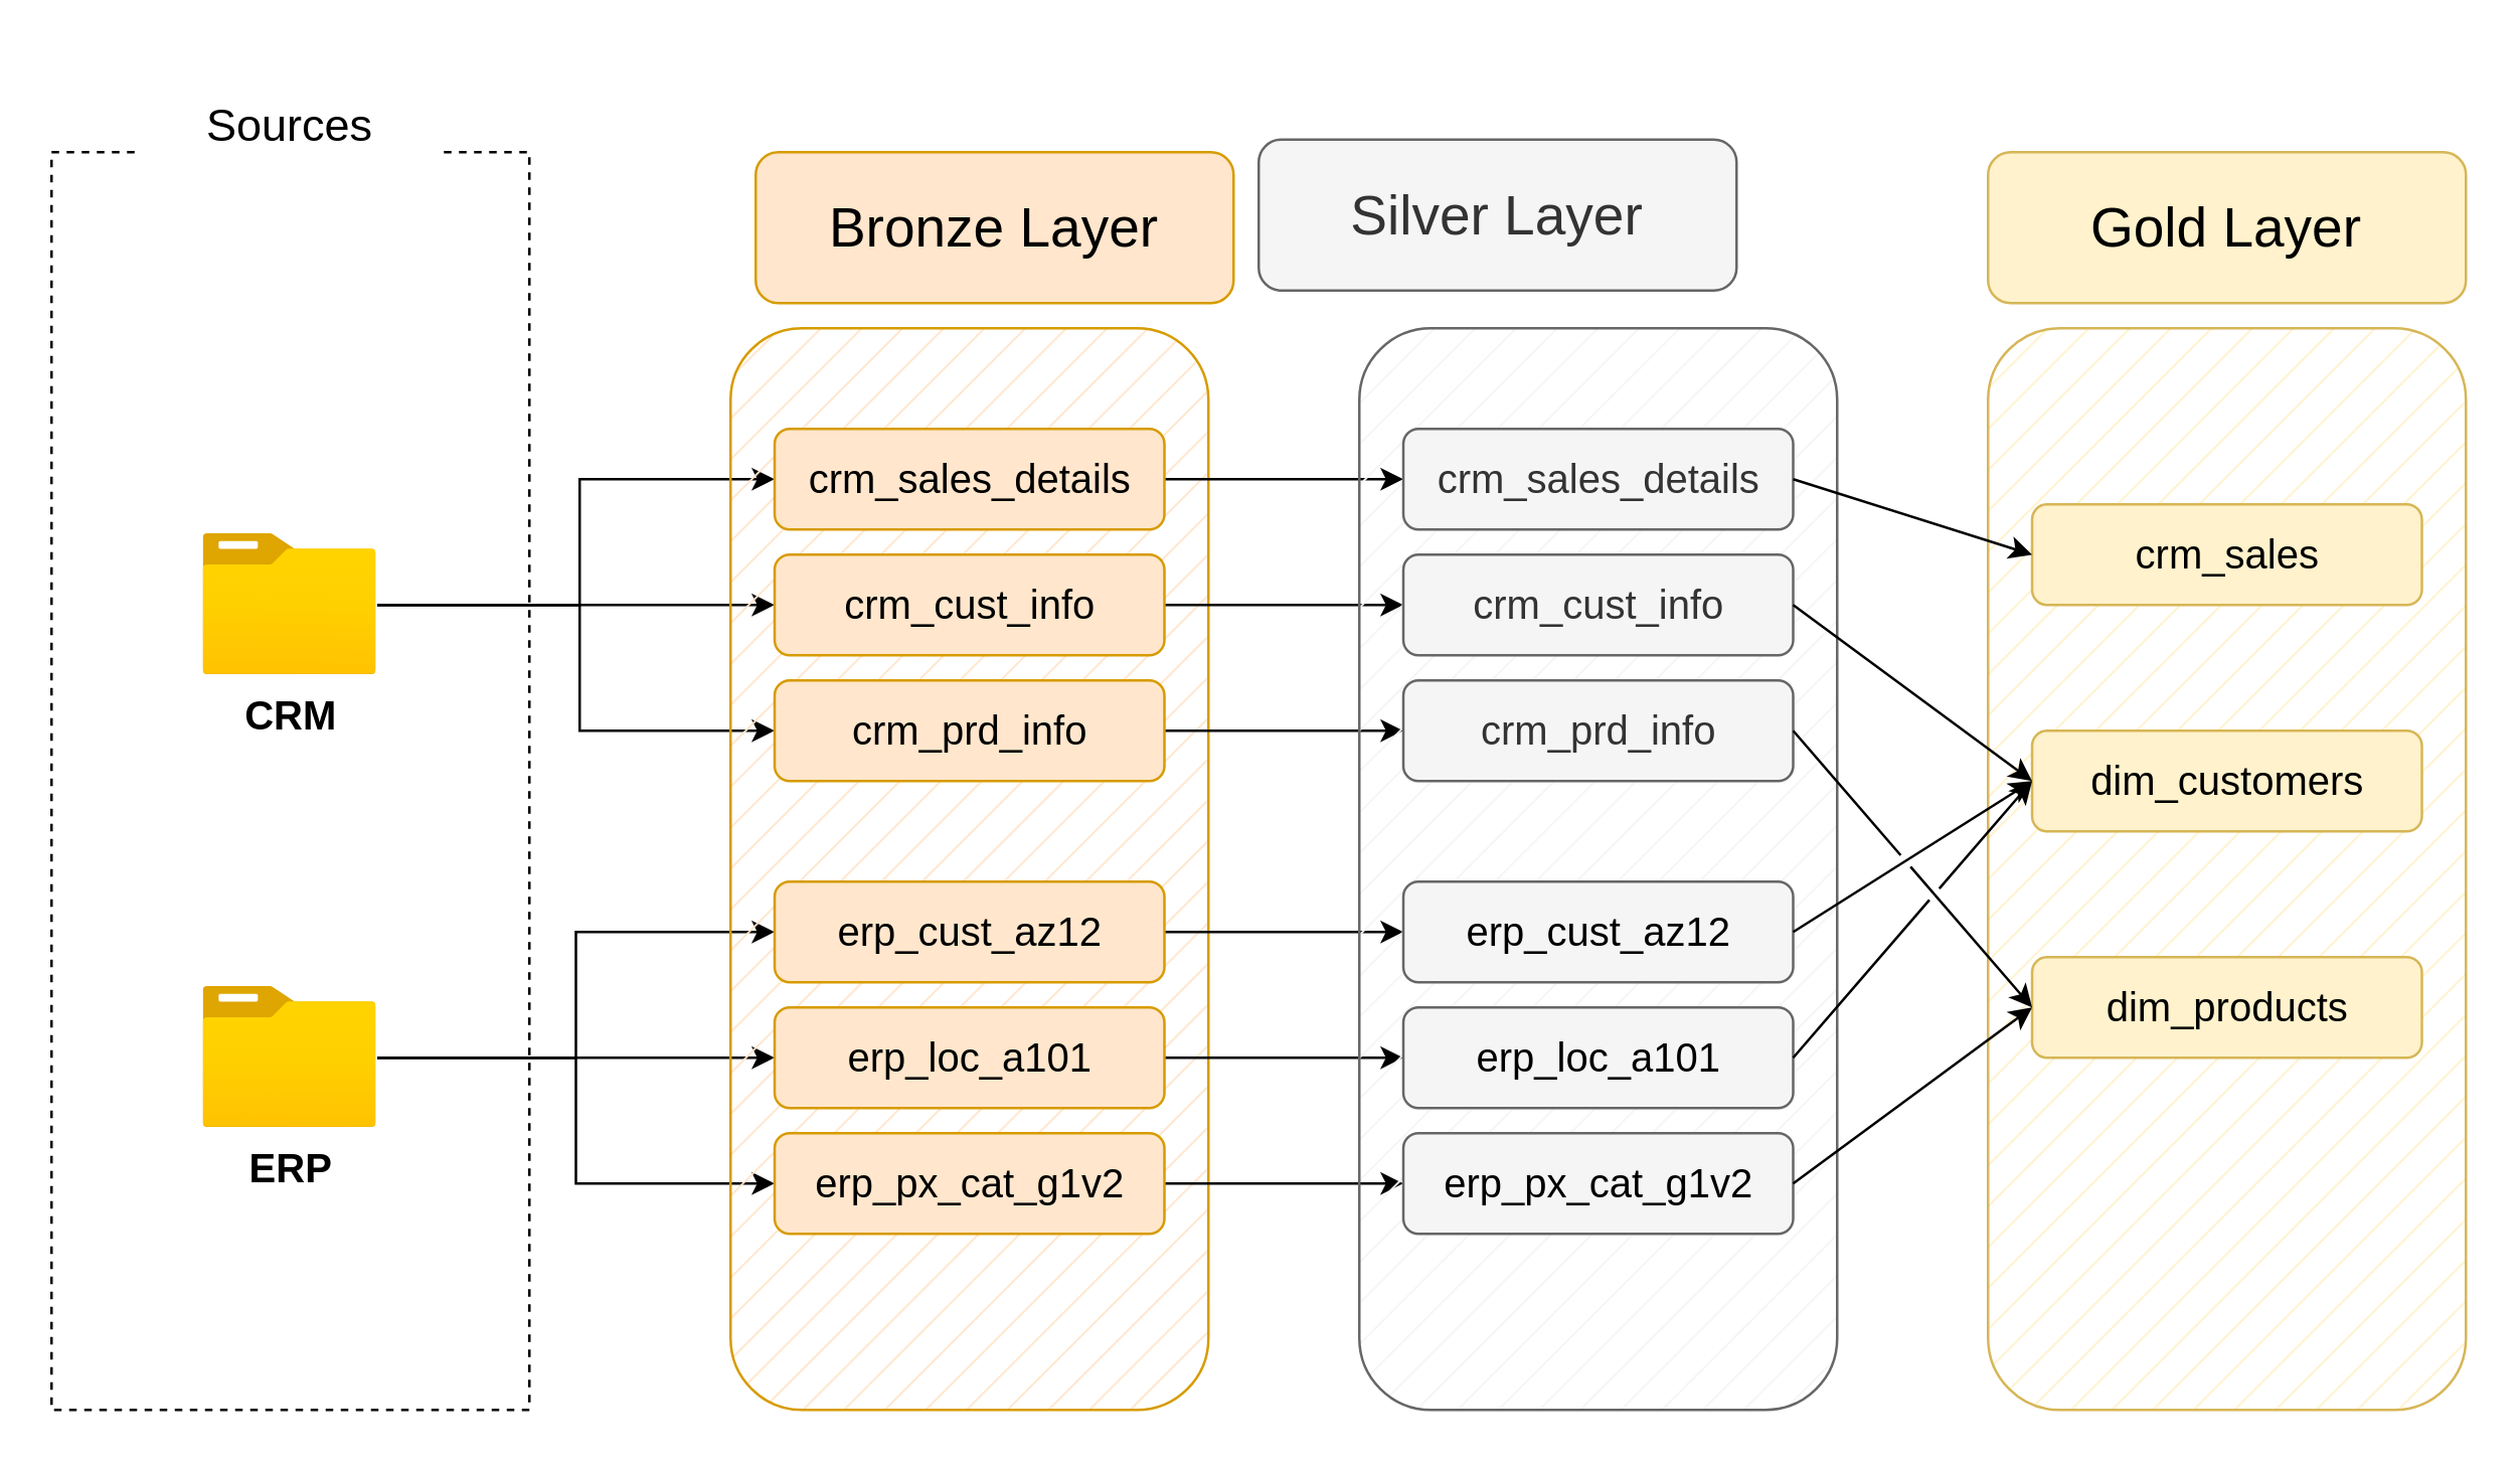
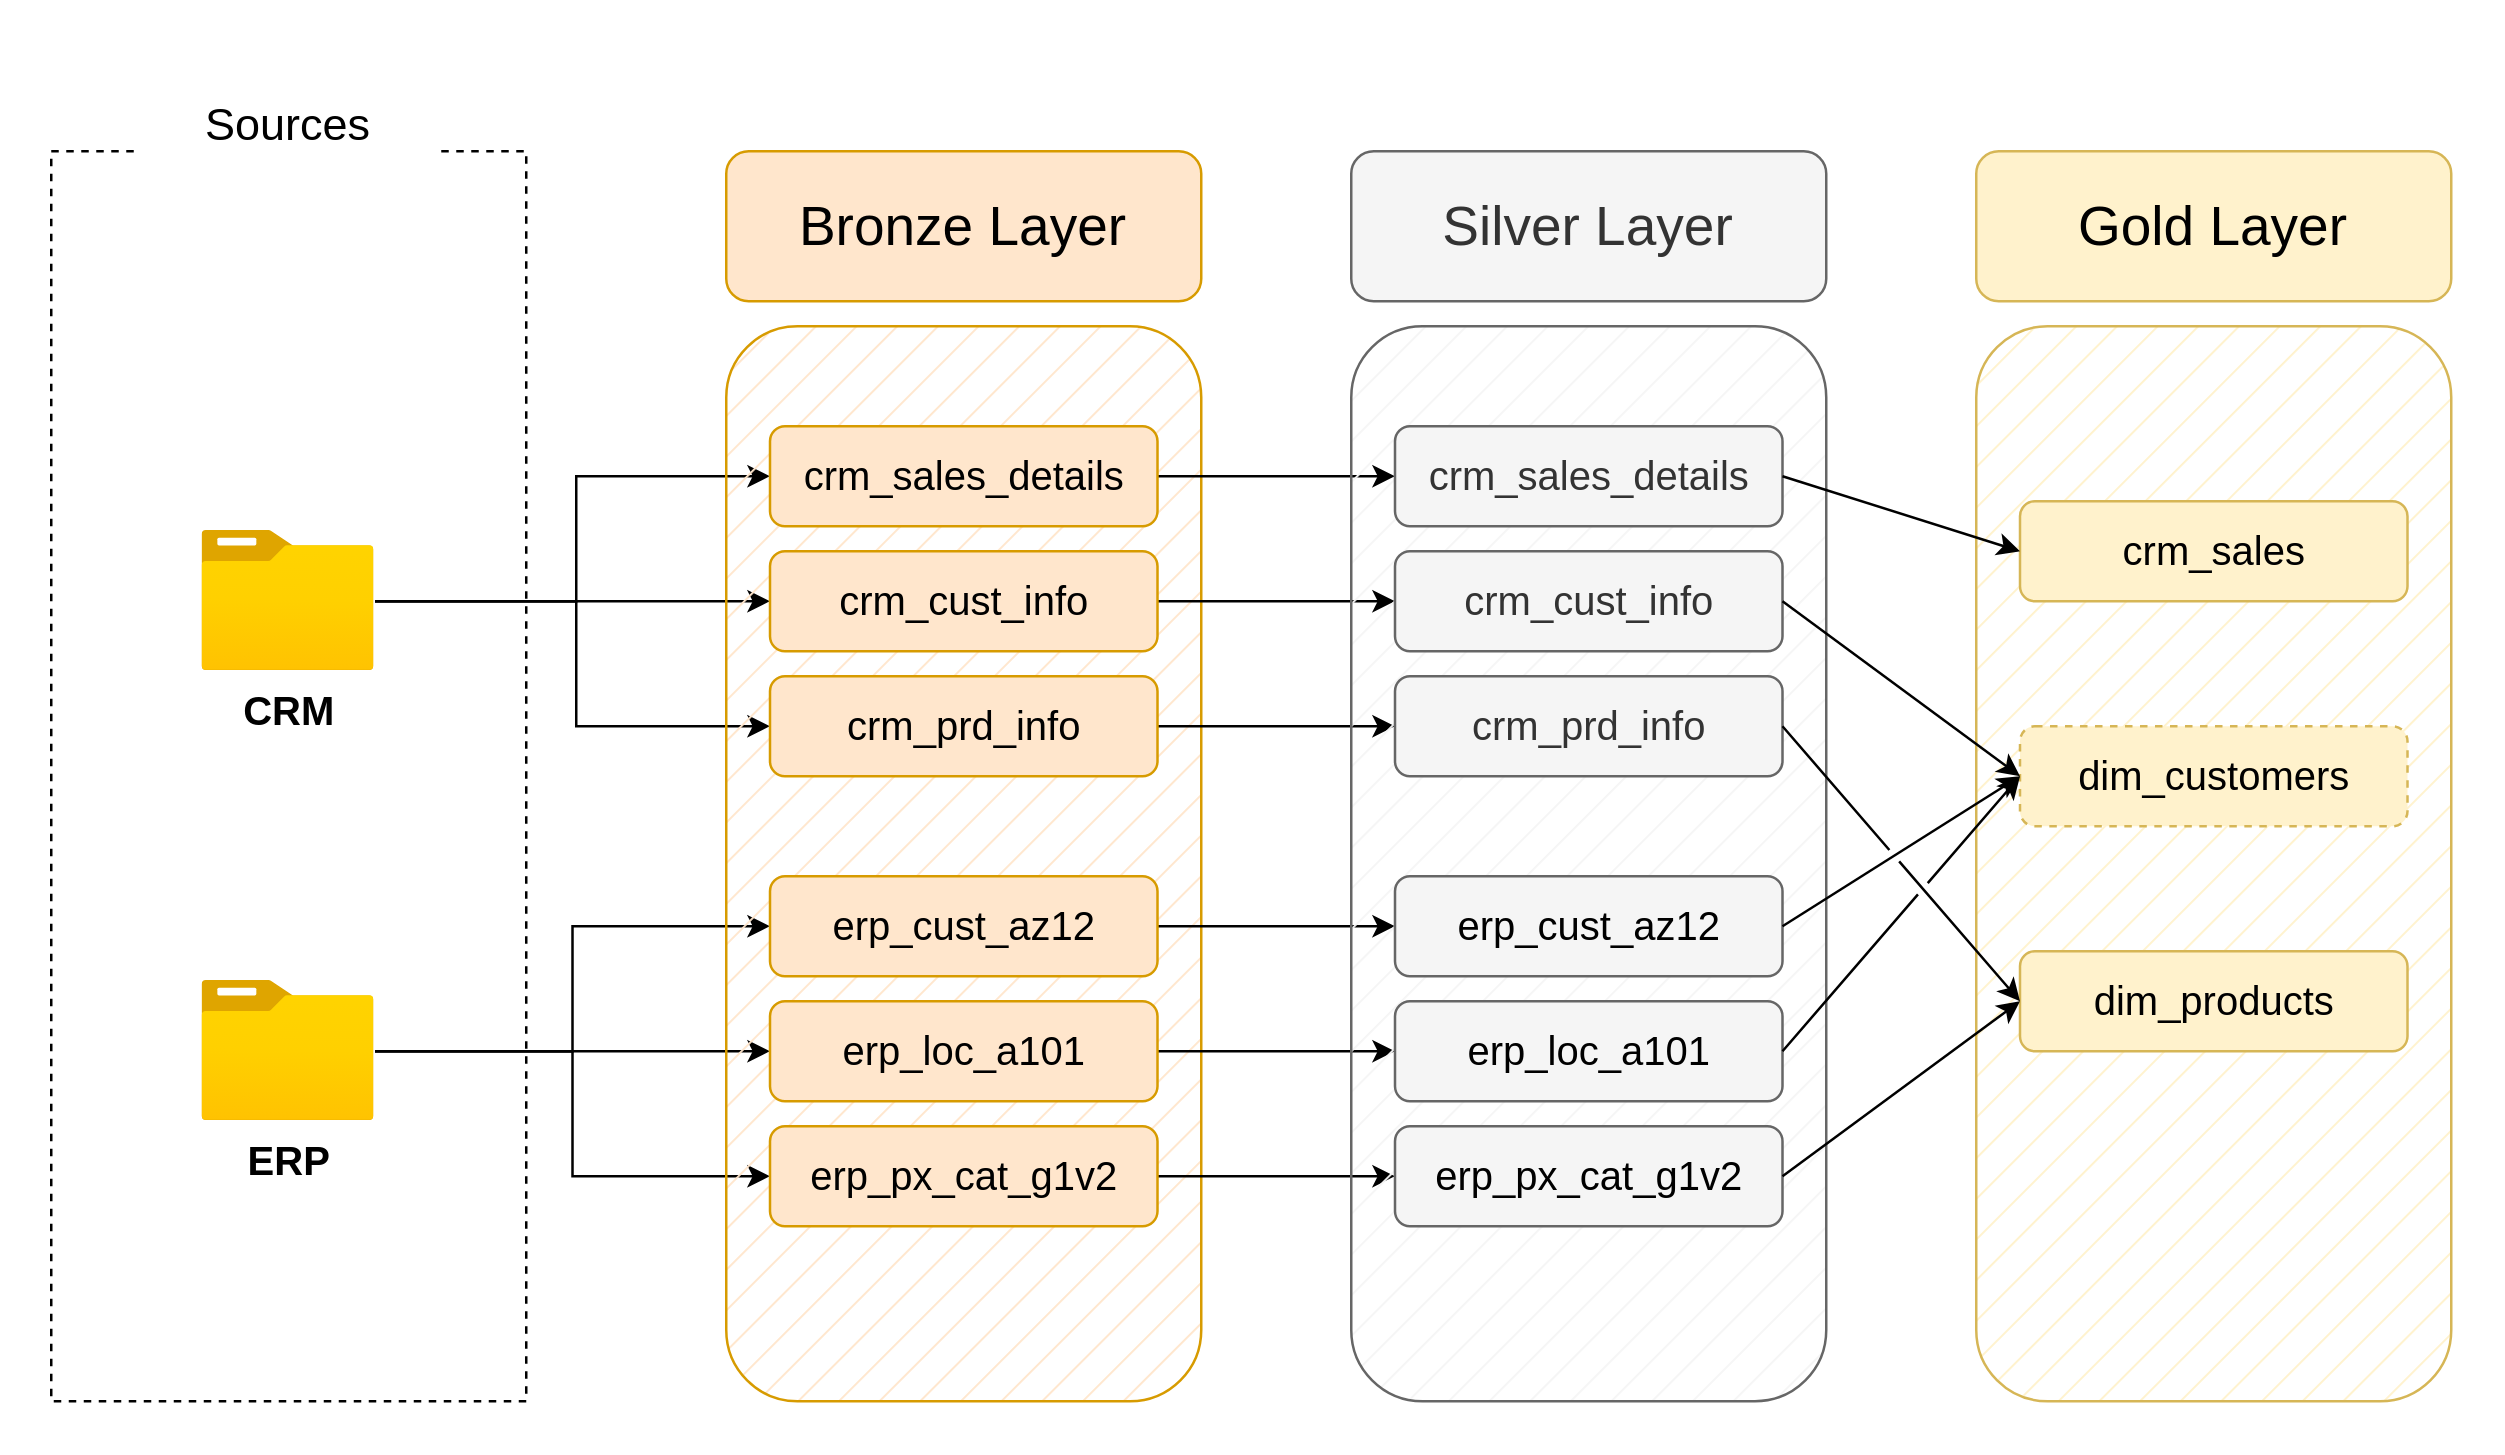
- <mxCell id="27" value="&lt;font style=&quot;font-size: 22px;&quot;&gt;Silver Layer&lt;/font&gt;" style="rounded=1;whiteSpace=wrap;html=1;fillColor=#f5f5f5;strokeColor=#666666;fontSize=24;fontColor=#333333;" parent="1" vertex="1"><mxGeometry x="500" y="55" width="190" height="60" as="geometry" /></mxCell>
+ <mxCell id="27" value="&lt;font style=&quot;font-size: 22px;&quot;&gt;Silver Layer&lt;/font&gt;" style="rounded=1;whiteSpace=wrap;html=1;fillColor=#f5f5f5;strokeColor=#666666;fontSize=24;fontColor=#333333;" parent="1" vertex="1"><mxGeometry x="540" y="60" width="190" height="60" as="geometry" /></mxCell>
- <mxCell id="13" value="&lt;font style=&quot;font-size: 22px;&quot;&gt;Bronze Layer&lt;/font&gt;" style="rounded=1;whiteSpace=wrap;html=1;fillColor=#ffe6cc;strokeColor=#d79b00;fontSize=24;" parent="1" vertex="1"><mxGeometry x="300" y="60" width="190" height="60" as="geometry" /></mxCell>
+ <mxCell id="13" value="&lt;font style=&quot;font-size: 22px;&quot;&gt;Bronze Layer&lt;/font&gt;" style="rounded=1;whiteSpace=wrap;html=1;fillColor=#ffe6cc;strokeColor=#d79b00;fontSize=24;" parent="1" vertex="1"><mxGeometry x="290" y="60" width="190" height="60" as="geometry" /></mxCell>
- <mxCell id="37" value="&lt;font&gt;dim_customers&lt;/font&gt;" style="rounded=1;whiteSpace=wrap;html=1;fillColor=#fff2cc;strokeColor=#d6b656;fontSize=16;" vertex="1" parent="1"><mxGeometry x="807.5" y="290" width="155" height="40" as="geometry" /></mxCell>
+ <mxCell id="37" value="&lt;font&gt;dim_customers&lt;/font&gt;" style="rounded=1;whiteSpace=wrap;html=1;fillColor=#fff2cc;strokeColor=#d6b656;fontSize=16;dashed=1;" vertex="1" parent="1"><mxGeometry x="807.5" y="290" width="155" height="40" as="geometry" /></mxCell>
